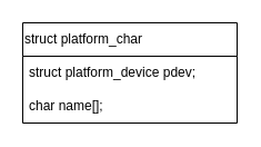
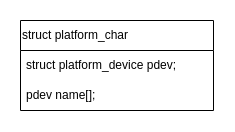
- <mxCell id="4" value="char name[];" style="text;strokeColor=none;fillColor=none;align=left;verticalAlign=middle;spacingLeft=4;spacingRight=4;overflow=hidden;points=[[0,0.5],[1,0.5]];portConstraint=eastwest;rotatable=0;whiteSpace=wrap;html=1;" vertex="1" parent="2"><mxGeometry y="60" width="193" height="30" as="geometry" /></mxCell>
+ <mxCell id="4" value="pdev name[];" style="text;strokeColor=none;fillColor=none;align=left;verticalAlign=middle;spacingLeft=4;spacingRight=4;overflow=hidden;points=[[0,0.5],[1,0.5]];portConstraint=eastwest;rotatable=0;whiteSpace=wrap;html=1;" vertex="1" parent="2"><mxGeometry y="60" width="193" height="30" as="geometry" /></mxCell>
